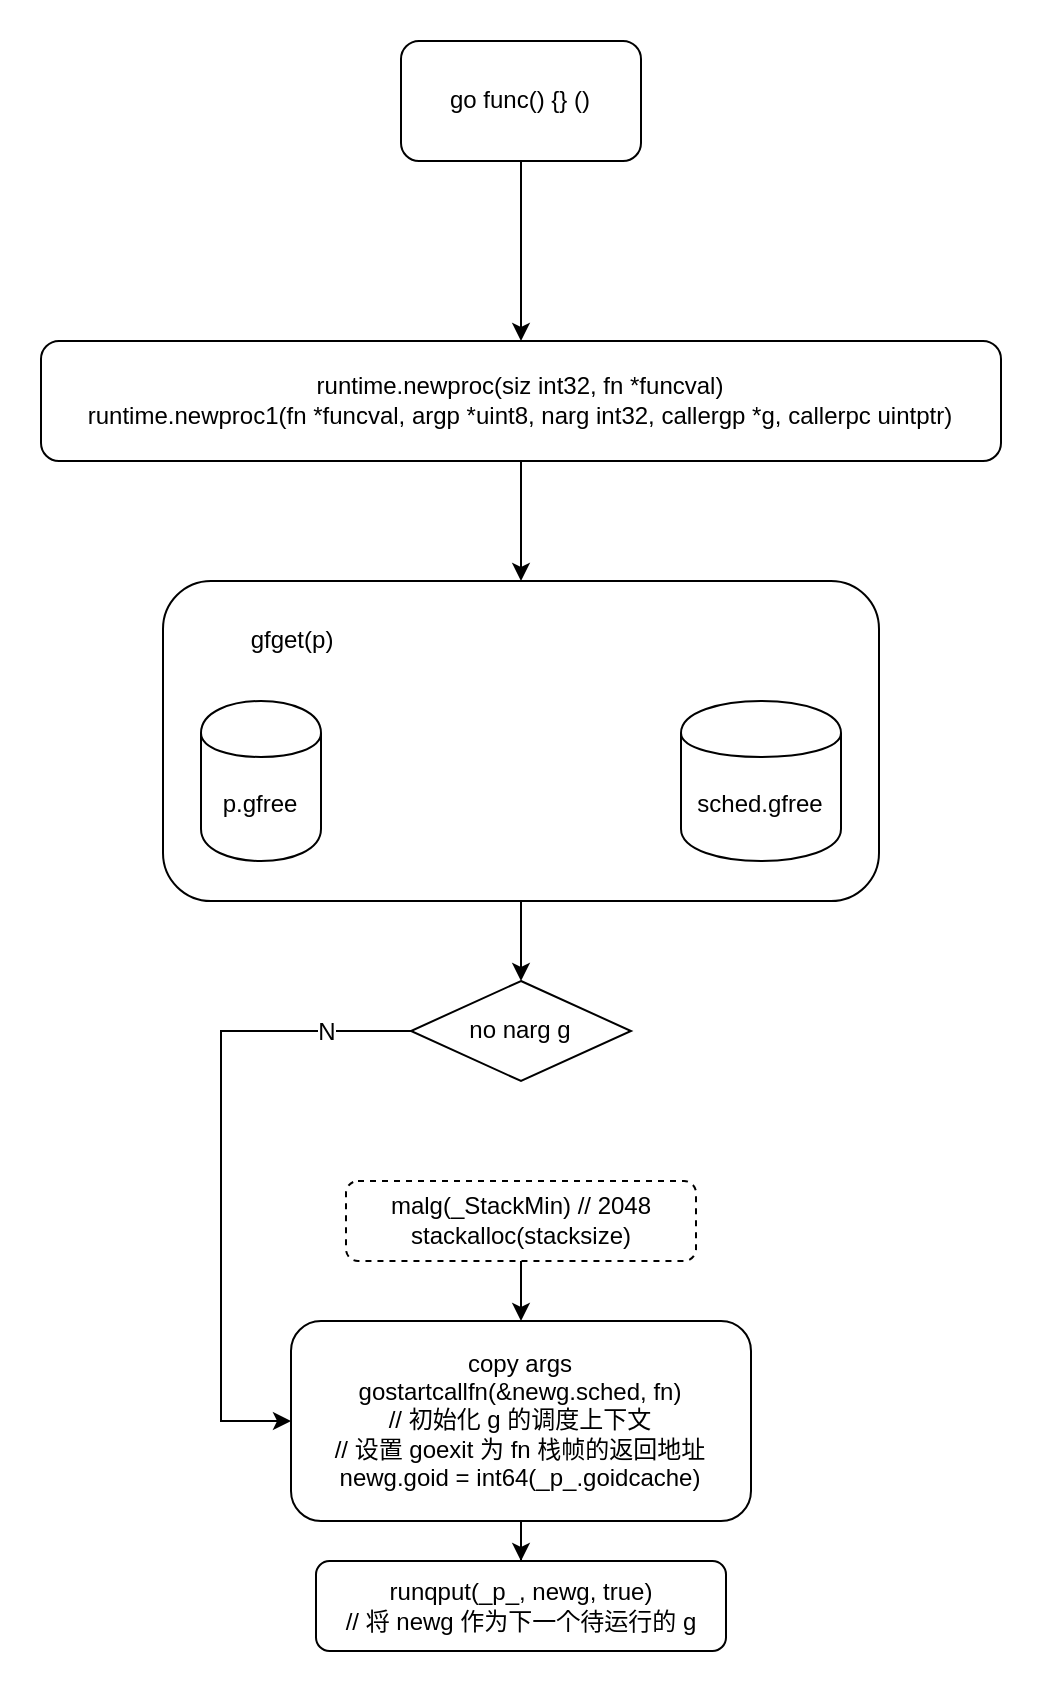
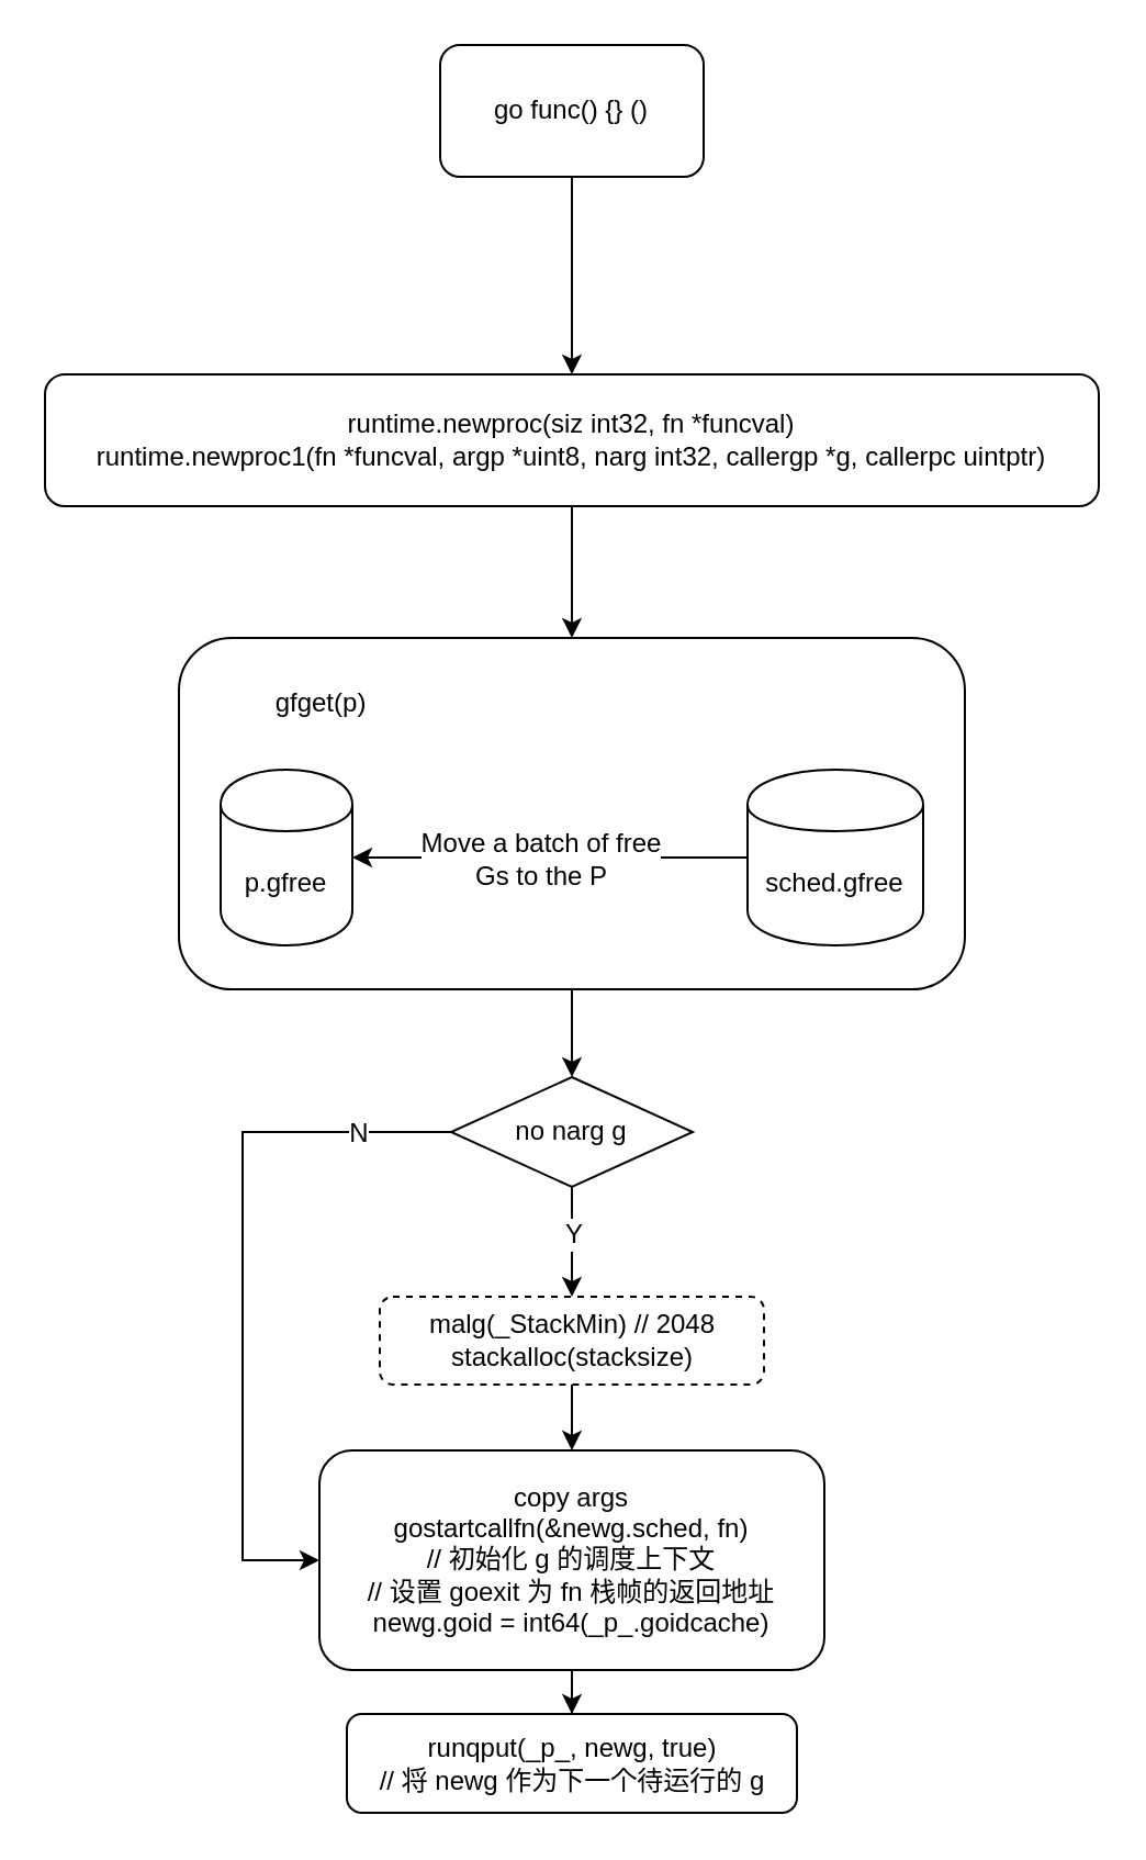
+ <mxCell id="9" style="edgeStyle=orthogonalEdgeStyle;rounded=0;orthogonalLoop=1;jettySize=auto;html=1;entryX=1;entryY=0.5;entryDx=0;entryDy=0;" edge="1" parent="1" source="11" target="8"><mxGeometry relative="1" as="geometry" /></mxCell>
+ <mxCell id="10" value="Move a batch of free&lt;br&gt;Gs to the P" style="text;html=1;align=center;verticalAlign=middle;resizable=0;points=[];;labelBackgroundColor=#ffffff;" vertex="1" connectable="0" parent="9"><mxGeometry x="0.069" relative="1" as="geometry"><mxPoint x="1" as="offset" /></mxGeometry></mxCell>
+ <mxCell id="13" style="edgeStyle=orthogonalEdgeStyle;rounded=0;orthogonalLoop=1;jettySize=auto;html=1;entryX=0.5;entryY=0;entryDx=0;entryDy=0;" edge="1" parent="1" source="17" target="19"><mxGeometry relative="1" as="geometry" /></mxCell>
+ <mxCell id="14" value="Y" style="text;html=1;align=center;verticalAlign=middle;resizable=0;points=[];;labelBackgroundColor=#ffffff;" vertex="1" connectable="0" parent="13"><mxGeometry x="-0.16" relative="1" as="geometry"><mxPoint as="offset" /></mxGeometry></mxCell>
